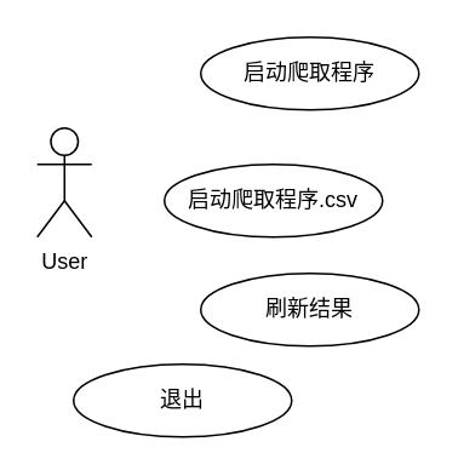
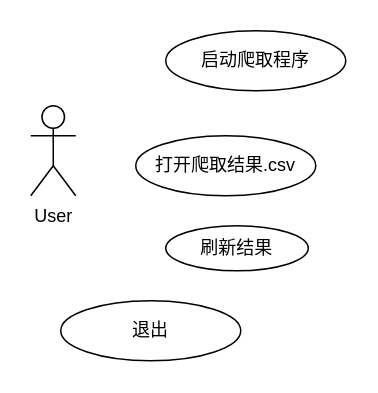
- <mxCell id="5" value="启动爬取程序.csv" style="ellipse;whiteSpace=wrap;html=1;" vertex="1" parent="1"><mxGeometry x="90" y="90" width="120" height="40" as="geometry" /></mxCell>
+ <mxCell id="5" value="打开爬取结果.csv" style="ellipse;whiteSpace=wrap;html=1;" vertex="1" parent="1"><mxGeometry x="90" y="90" width="120" height="40" as="geometry" /></mxCell>
- <mxCell id="3" value="刷新结果" style="ellipse;whiteSpace=wrap;html=1;" vertex="1" parent="1"><mxGeometry x="110" y="150" width="120" height="40" as="geometry" /></mxCell>
+ <mxCell id="3" value="刷新结果" style="ellipse;whiteSpace=wrap;html=1;" vertex="1" parent="1"><mxGeometry x="110" y="150" width="95" height="30" as="geometry" /></mxCell>
